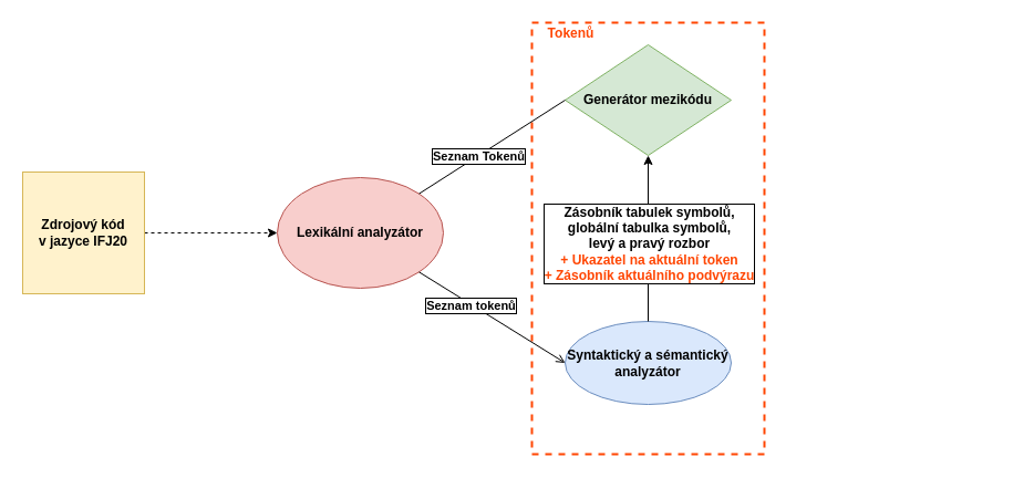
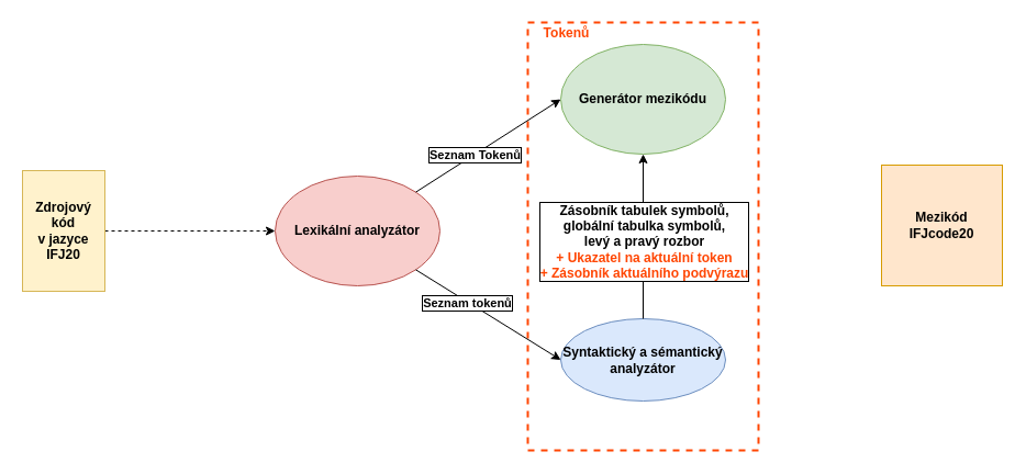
- <mxCell id="5" value="&lt;b&gt;Generátor mezikódu&lt;br&gt;&lt;/b&gt;" style="rhombus;whiteSpace=wrap;html=1;fillColor=#d5e8d4;strokeColor=#82b366;" parent="1" vertex="1"><mxGeometry x="510" y="40" width="150" height="100" as="geometry" /></mxCell>
+ <mxCell id="5" value="&lt;b&gt;Generátor mezikódu&lt;br&gt;&lt;/b&gt;" style="ellipse;whiteSpace=wrap;html=1;fillColor=#d5e8d4;strokeColor=#82b366;" parent="1" vertex="1"><mxGeometry x="510" y="40" width="150" height="100" as="geometry" /></mxCell>
- <mxCell id="7" value="" style="endArrow=none;html=1;exitX=1;exitY=0;exitDx=0;exitDy=0;entryX=0;entryY=0.5;entryDx=0;entryDy=0;" parent="1" source="3" target="5" edge="1"><mxGeometry width="50" height="50" relative="1" as="geometry"><mxPoint x="480" y="310" as="sourcePoint" /><mxPoint x="530" y="260" as="targetPoint" /></mxGeometry></mxCell>
+ <mxCell id="7" value="" style="endArrow=classic;html=1;exitX=1;exitY=0;exitDx=0;exitDy=0;entryX=0;entryY=0.5;entryDx=0;entryDy=0;" parent="1" source="3" target="5" edge="1"><mxGeometry width="50" height="50" relative="1" as="geometry"><mxPoint x="480" y="310" as="sourcePoint" /><mxPoint x="530" y="260" as="targetPoint" /></mxGeometry></mxCell>
+ <mxCell id="14" value="Mezikód&lt;br&gt;IFJcode20" style="whiteSpace=wrap;html=1;aspect=fixed;shadow=0;strokeColor=#d79b00;fontStyle=1;labelBackgroundColor=none;glass=0;fillColor=#ffe6cc;" parent="1" vertex="1"><mxGeometry x="802" y="150" width="110" height="110" as="geometry" /></mxCell>
- <mxCell id="13" value="Zdrojový kód&lt;br&gt;v jazyce IFJ20" style="whiteSpace=wrap;html=1;aspect=fixed;shadow=0;strokeColor=#d6b656;fontStyle=1;labelBackgroundColor=none;glass=0;fillColor=#fff2cc;" parent="1" vertex="1"><mxGeometry x="20" y="155" width="110" height="110" as="geometry" /></mxCell>
+ <mxCell id="13" value="Zdrojový kód&lt;br&gt;v jazyce IFJ20" style="whiteSpace=wrap;html=1;aspect=fixed;shadow=0;strokeColor=#d6b656;fontStyle=1;labelBackgroundColor=none;glass=0;fillColor=#fff2cc;" parent="1" vertex="1"><mxGeometry x="20" y="155" width="75" height="110" as="geometry" /></mxCell>
- <mxCell id="9" value="" style="endArrow=open;html=1;exitX=1;exitY=1;exitDx=0;exitDy=0;entryX=0;entryY=0.5;entryDx=0;entryDy=0;" parent="1" source="3" target="4" edge="1"><mxGeometry width="50" height="50" relative="1" as="geometry"><mxPoint x="310.003" y="424.645" as="sourcePoint" /><mxPoint x="441.97" y="340" as="targetPoint" /></mxGeometry></mxCell>
+ <mxCell id="9" value="" style="endArrow=classic;html=1;exitX=1;exitY=1;exitDx=0;exitDy=0;entryX=0;entryY=0.5;entryDx=0;entryDy=0;" parent="1" source="3" target="4" edge="1"><mxGeometry width="50" height="50" relative="1" as="geometry"><mxPoint x="310.003" y="424.645" as="sourcePoint" /><mxPoint x="441.97" y="340" as="targetPoint" /></mxGeometry></mxCell>
